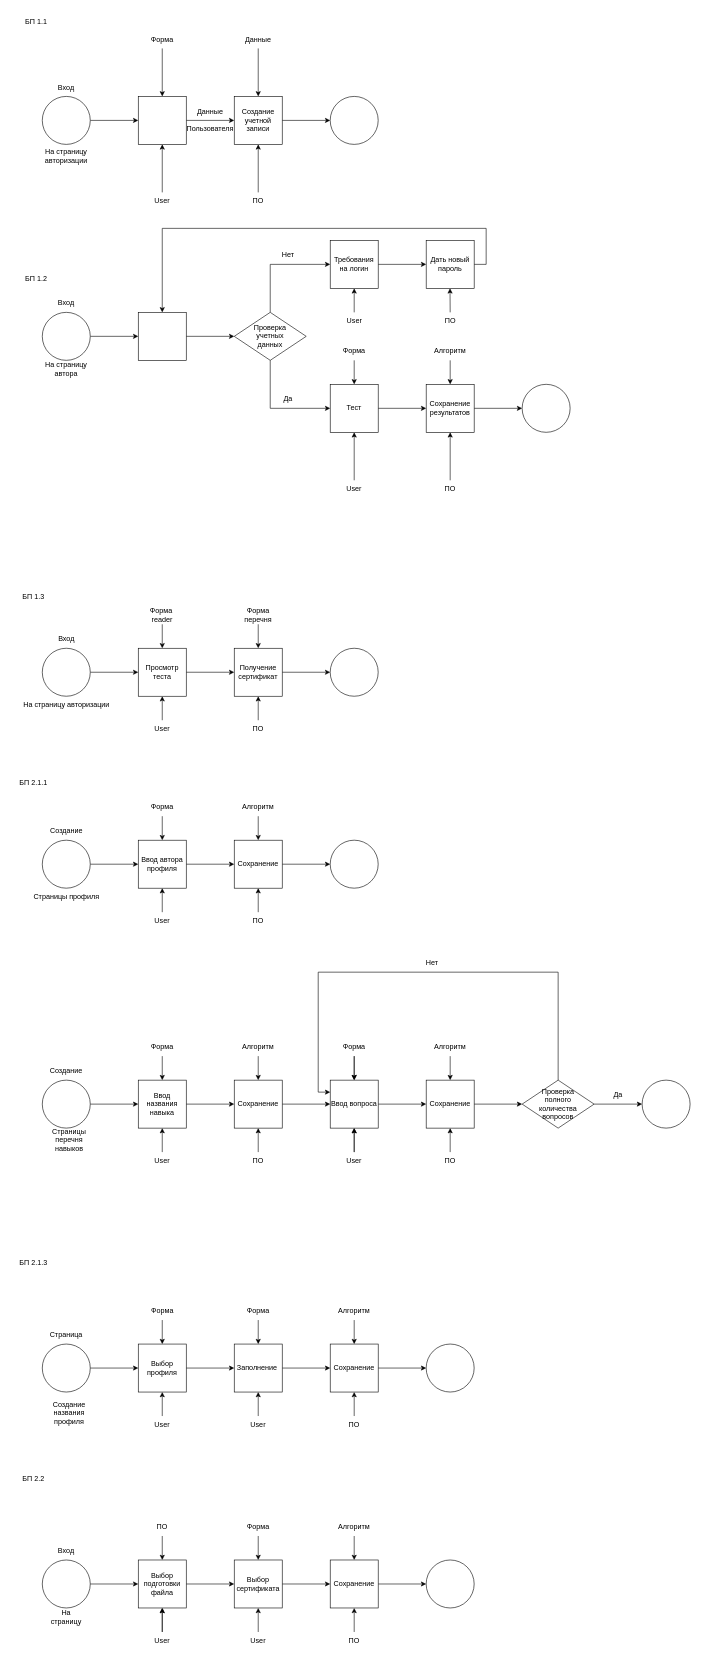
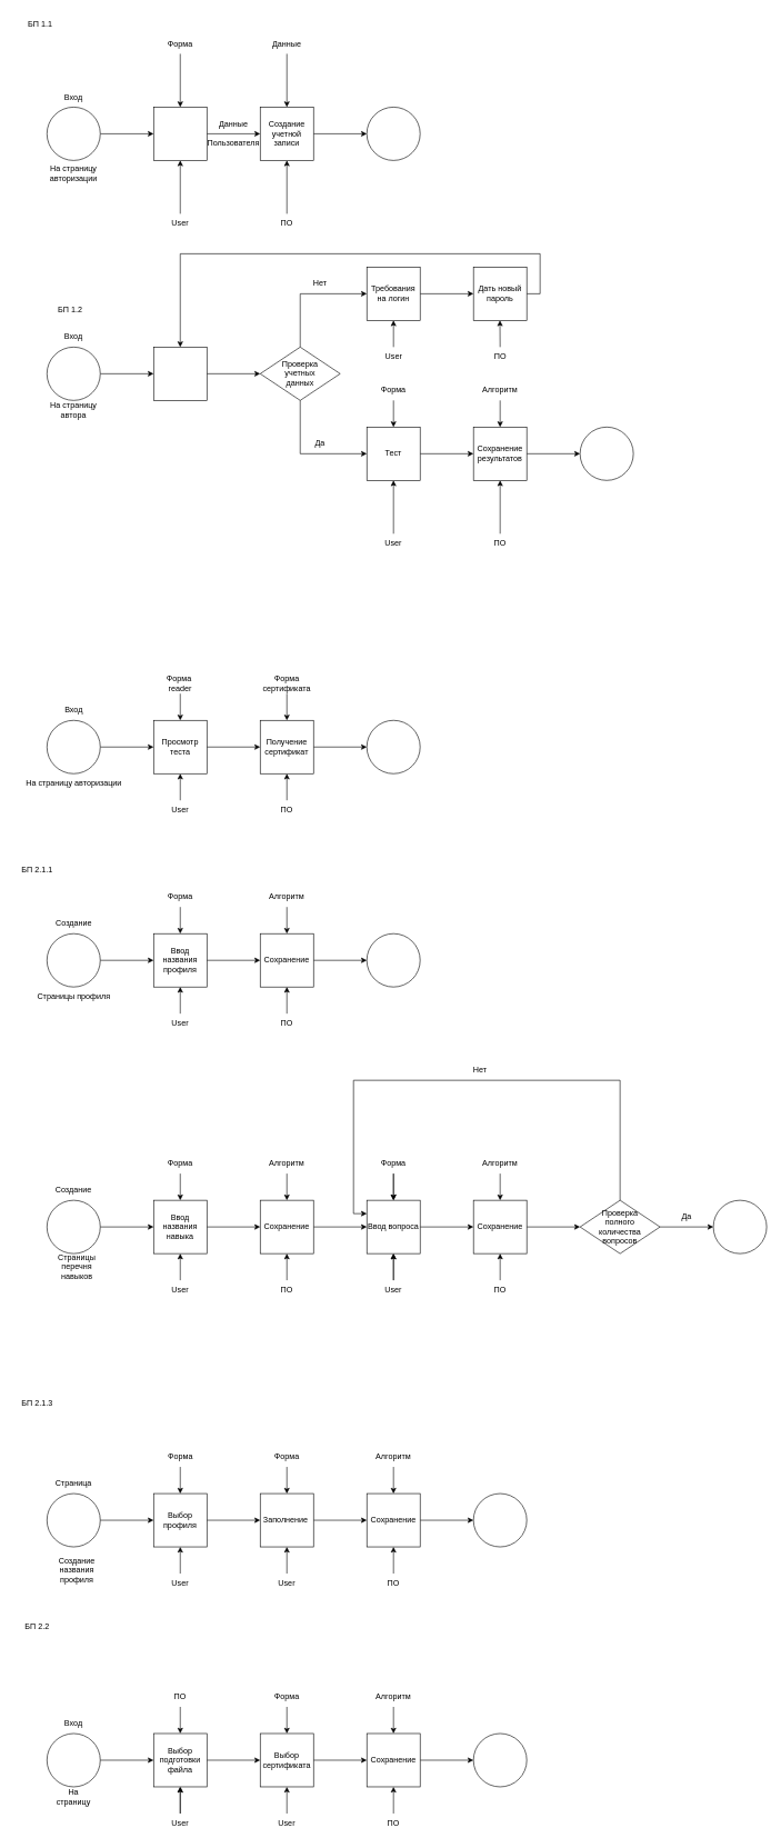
- <mxCell id="22" value="БП 1.2" style="text;html=1;strokeColor=none;fillColor=none;align=center;verticalAlign=middle;whiteSpace=wrap;rounded=0;" vertex="1" parent="1"><mxGeometry y="450" width="60" height="30" as="geometry" x="30" /></mxCell>
+ <mxCell id="22" value="БП 1.2" style="text;html=1;strokeColor=none;fillColor=none;align=center;verticalAlign=middle;whiteSpace=wrap;rounded=0;" vertex="1" parent="1"><mxGeometry x="75" y="450" width="60" height="30" as="geometry" /></mxCell>
- <mxCell id="56" value="БП 1.3" style="text;html=1;align=center;verticalAlign=middle;resizable=0;points=[];autosize=1;strokeColor=none;fillColor=none;" vertex="1" parent="1"><mxGeometry x="25" y="980" width="60" height="30" as="geometry" /></mxCell>
- <mxCell id="149" value="Форма перечня" style="text;html=1;strokeColor=none;fillColor=none;align=center;verticalAlign=middle;whiteSpace=wrap;rounded=0;" vertex="1" parent="1"><mxGeometry x="400" y="1010" width="60" height="30" as="geometry" /></mxCell>
+ <mxCell id="149" value="Форма сертификата" style="text;html=1;strokeColor=none;fillColor=none;align=center;verticalAlign=middle;whiteSpace=wrap;rounded=0;" vertex="1" parent="1"><mxGeometry x="400" y="1010" width="60" height="30" as="geometry" /></mxCell>
- <mxCell id="112" value="Ввод автора профиля" style="text;html=1;strokeColor=none;fillColor=none;align=center;verticalAlign=middle;whiteSpace=wrap;rounded=0;" vertex="1" parent="1"><mxGeometry x="230" y="1400" width="80" height="80" as="geometry" /></mxCell>
+ <mxCell id="112" value="Ввод названия профиля" style="text;html=1;strokeColor=none;fillColor=none;align=center;verticalAlign=middle;whiteSpace=wrap;rounded=0;" vertex="1" parent="1"><mxGeometry x="230" y="1400" width="80" height="80" as="geometry" /></mxCell>
- <mxCell id="100" value="БП 2.2" style="text;html=1;align=center;verticalAlign=middle;resizable=0;points=[];autosize=1;strokeColor=none;fillColor=none;" vertex="1" parent="1"><mxGeometry x="25" y="2450" width="60" height="30" as="geometry" /></mxCell>
+ <mxCell id="100" value="БП 2.2" style="text;html=1;align=center;verticalAlign=middle;resizable=0;points=[];autosize=1;strokeColor=none;fillColor=none;" vertex="1" parent="1"><mxGeometry x="25" y="2425" width="60" height="30" as="geometry" /></mxCell>
